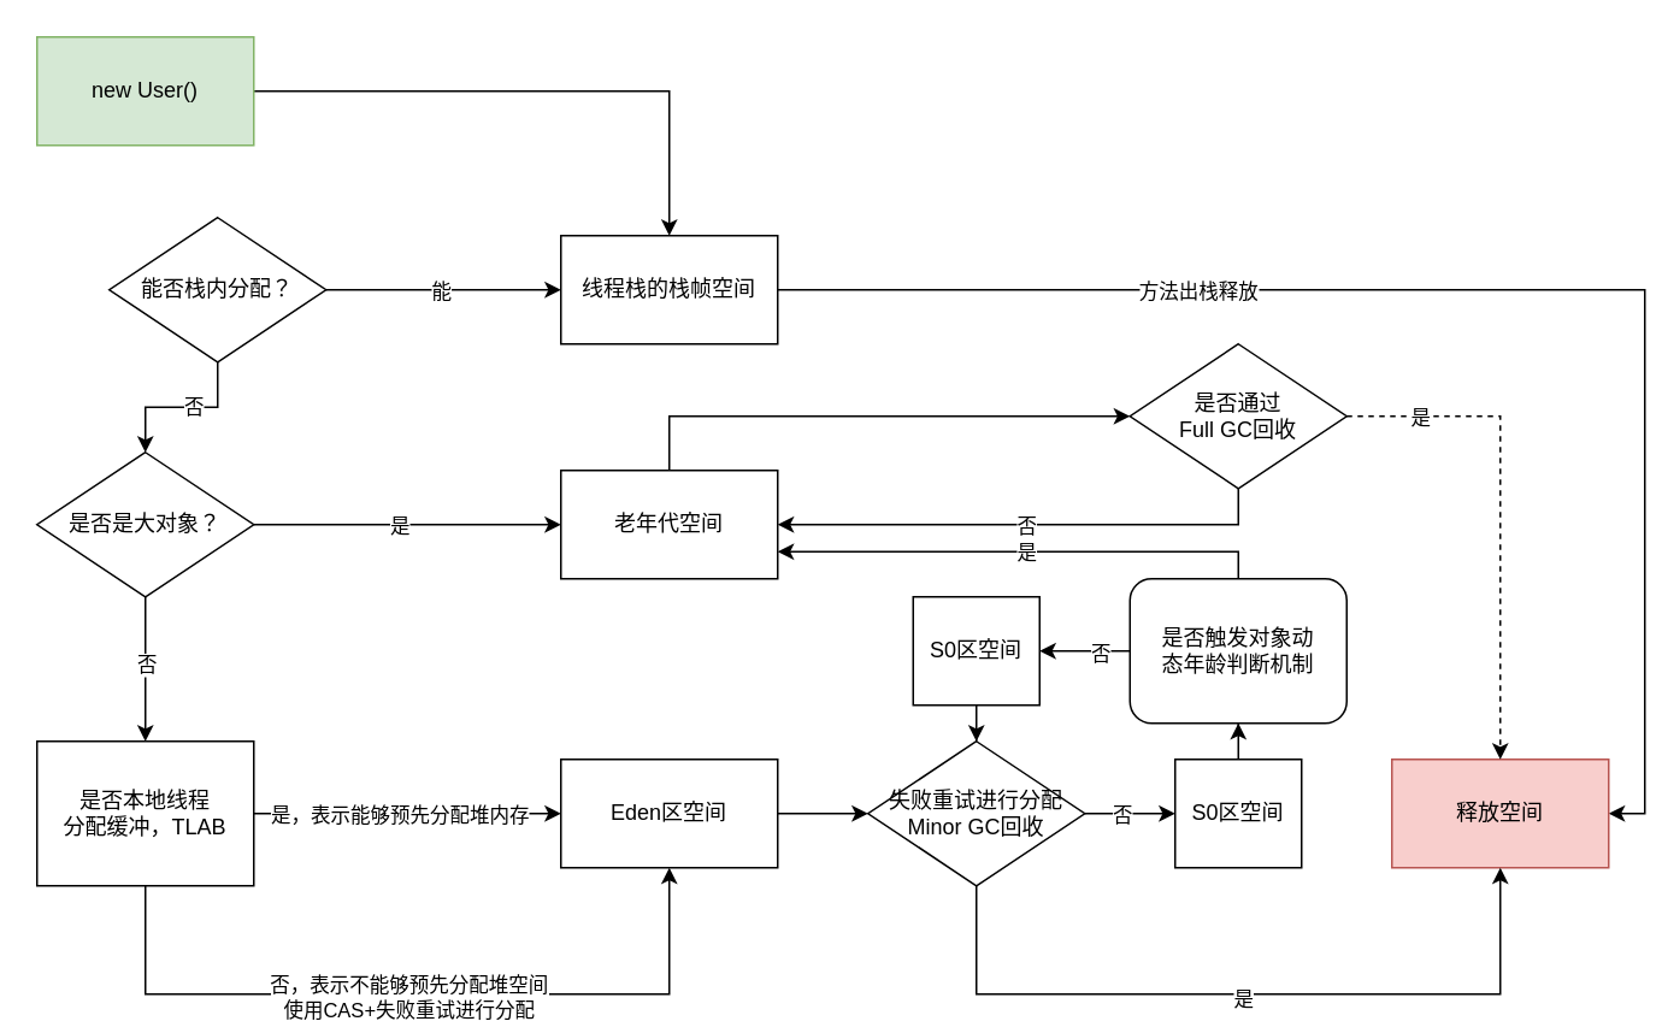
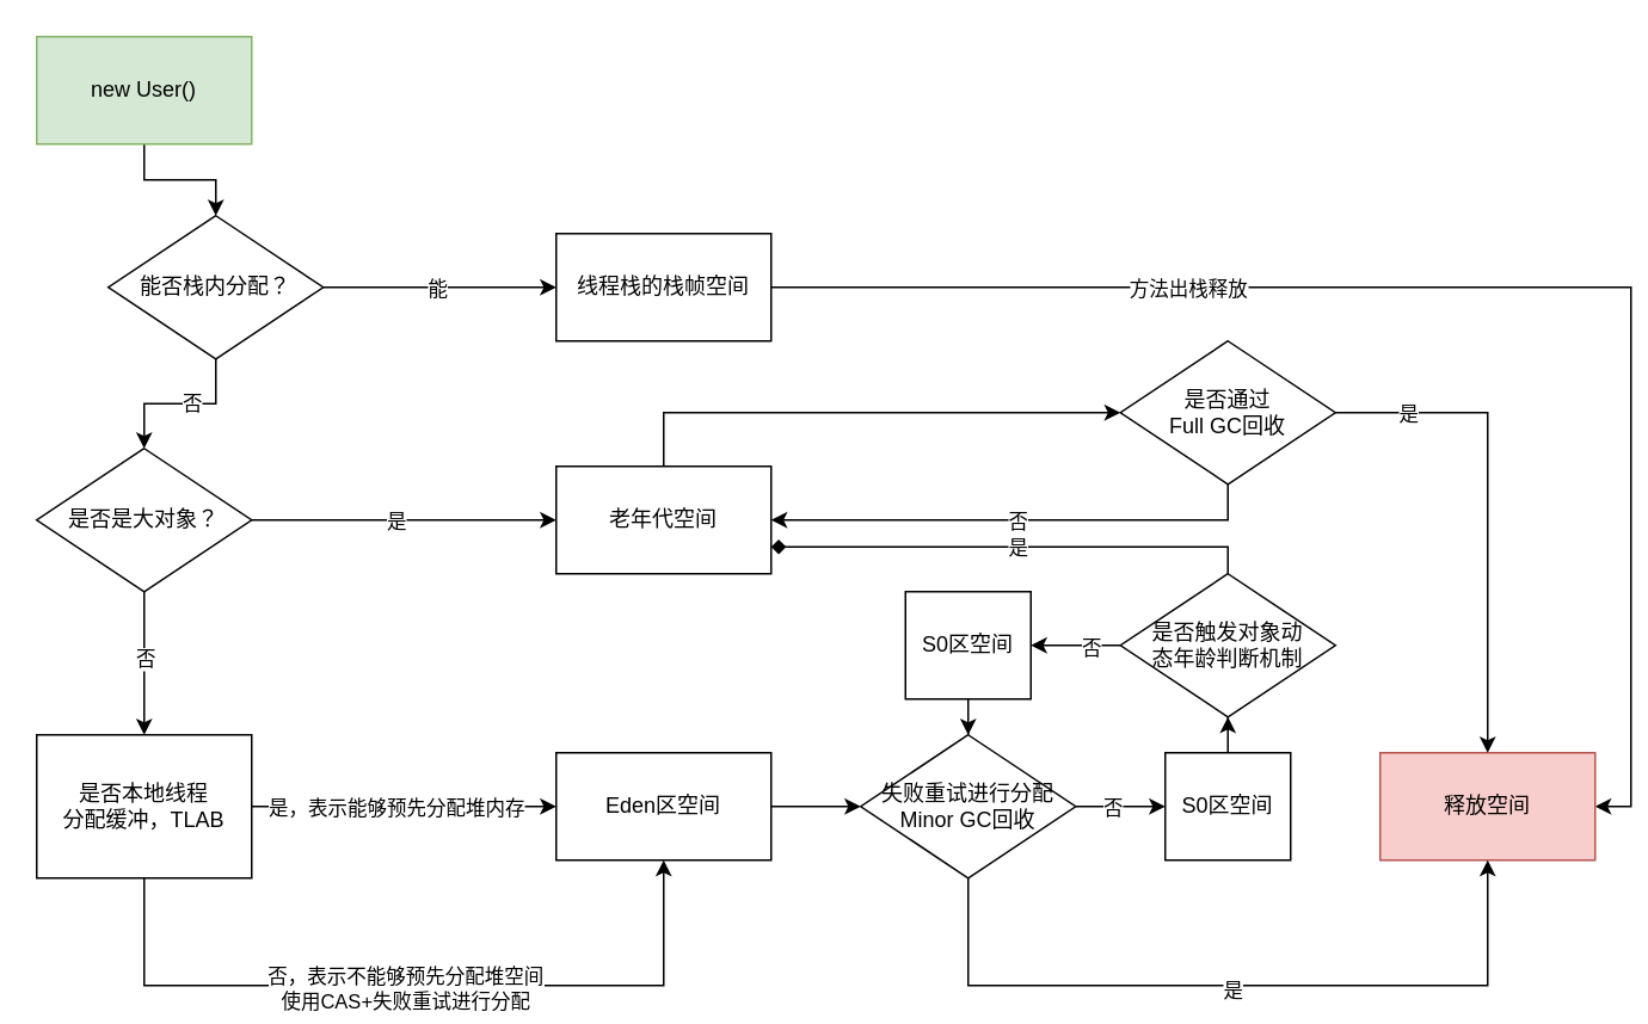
- <mxCell id="2" value="" style="edgeStyle=orthogonalEdgeStyle;rounded=0;orthogonalLoop=1;jettySize=auto;html=1;" edge="1" parent="1" source="3" target="11"><mxGeometry relative="1" as="geometry" /></mxCell>
+ <mxCell id="2" value="" style="edgeStyle=orthogonalEdgeStyle;rounded=0;orthogonalLoop=1;jettySize=auto;html=1;" edge="1" parent="1" source="3" target="8"><mxGeometry relative="1" as="geometry" /></mxCell>
- <mxCell id="43" style="edgeStyle=orthogonalEdgeStyle;rounded=0;orthogonalLoop=1;jettySize=auto;html=1;exitX=1;exitY=0.5;exitDx=0;exitDy=0;entryX=0.5;entryY=0;entryDx=0;entryDy=0;dashed=1;" edge="1" parent="1" source="45" target="12"><mxGeometry relative="1" as="geometry" /></mxCell>
+ <mxCell id="43" style="edgeStyle=orthogonalEdgeStyle;rounded=0;orthogonalLoop=1;jettySize=auto;html=1;exitX=1;exitY=0.5;exitDx=0;exitDy=0;entryX=0.5;entryY=0;entryDx=0;entryDy=0;" edge="1" parent="1" source="45" target="12"><mxGeometry relative="1" as="geometry" /></mxCell>
- <mxCell id="34" style="edgeStyle=orthogonalEdgeStyle;rounded=0;orthogonalLoop=1;jettySize=auto;html=1;exitX=0.5;exitY=0;exitDx=0;exitDy=0;entryX=1;entryY=0.75;entryDx=0;entryDy=0;" edge="1" parent="1" source="38" target="19"><mxGeometry relative="1" as="geometry"><Array as="points"><mxPoint x="685" y="305" /></Array></mxGeometry></mxCell>
+ <mxCell id="34" style="edgeStyle=orthogonalEdgeStyle;rounded=0;orthogonalLoop=1;jettySize=auto;html=1;exitX=0.5;exitY=0;exitDx=0;exitDy=0;entryX=1;entryY=0.75;entryDx=0;entryDy=0;endArrow=diamond;" edge="1" parent="1" source="38" target="19"><mxGeometry relative="1" as="geometry"><Array as="points"><mxPoint x="685" y="305" /></Array></mxGeometry></mxCell>
- <mxCell id="38" value="是否触发对象&lt;span style=&quot;background-color: initial;&quot;&gt;动&lt;/span&gt;&lt;div&gt;&lt;span style=&quot;background-color: initial;&quot;&gt;态年龄判断机制&lt;/span&gt;&lt;/div&gt;" style="whiteSpace=wrap;html=1;rounded=1;" vertex="1" parent="1"><mxGeometry x="625" y="320" width="120" height="80" as="geometry" /></mxCell>
+ <mxCell id="38" value="是否触发对象&lt;span style=&quot;background-color: initial;&quot;&gt;动&lt;/span&gt;&lt;div&gt;&lt;span style=&quot;background-color: initial;&quot;&gt;态年龄判断机制&lt;/span&gt;&lt;/div&gt;" style="rhombus;whiteSpace=wrap;html=1;" vertex="1" parent="1"><mxGeometry x="625" y="320" width="120" height="80" as="geometry" /></mxCell>
